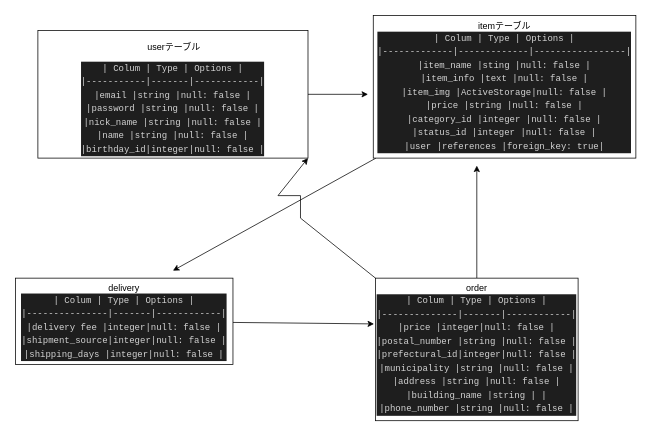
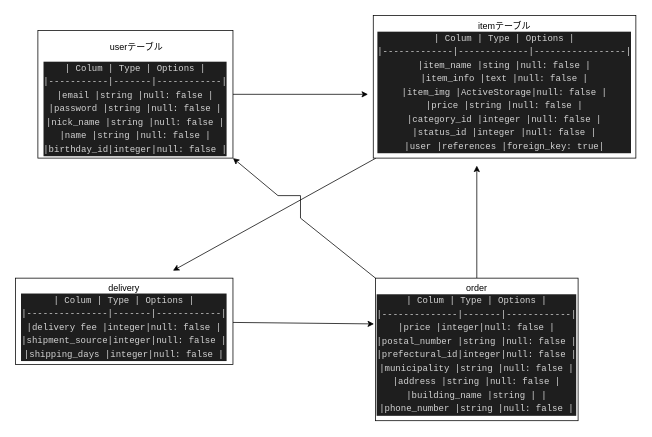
- <mxCell id="3" value="&lt;p&gt;&amp;nbsp;userテーブル&lt;/p&gt;&lt;div style=&quot;color: rgb(212 , 212 , 212) ; background-color: rgb(30 , 30 , 30) ; font-family: &amp;#34;menlo&amp;#34; , &amp;#34;monaco&amp;#34; , &amp;#34;courier new&amp;#34; , monospace ; line-height: 18px&quot;&gt;&lt;div&gt;| Colum     | Type  | Options    |&lt;/div&gt;&lt;div&gt;|-----------|-------|------------|&lt;/div&gt;&lt;div&gt;|email      |string |null: false |&lt;/div&gt;&lt;div&gt;|password   |string |null: false |&lt;/div&gt;&lt;div&gt;|nick_name  |string |null: false |&lt;/div&gt;&lt;div&gt;|name       |string |null: false |&lt;/div&gt;&lt;div&gt;|birthday_id|integer|null: false |&lt;/div&gt;&lt;/div&gt;" style="whiteSpace=wrap;html=1;" vertex="1" parent="1"><mxGeometry x="50" y="40" width="360" height="170" as="geometry" /></mxCell>
+ <mxCell id="3" value="&lt;p&gt;&amp;nbsp;userテーブル&lt;/p&gt;&lt;div style=&quot;color: rgb(212 , 212 , 212) ; background-color: rgb(30 , 30 , 30) ; font-family: &amp;#34;menlo&amp;#34; , &amp;#34;monaco&amp;#34; , &amp;#34;courier new&amp;#34; , monospace ; line-height: 18px&quot;&gt;&lt;div&gt;| Colum     | Type  | Options    |&lt;/div&gt;&lt;div&gt;|-----------|-------|------------|&lt;/div&gt;&lt;div&gt;|email      |string |null: false |&lt;/div&gt;&lt;div&gt;|password   |string |null: false |&lt;/div&gt;&lt;div&gt;|nick_name  |string |null: false |&lt;/div&gt;&lt;div&gt;|name       |string |null: false |&lt;/div&gt;&lt;div&gt;|birthday_id|integer|null: false |&lt;/div&gt;&lt;/div&gt;" style="whiteSpace=wrap;html=1;" vertex="1" parent="1"><mxGeometry x="50" y="40" width="260" height="170" as="geometry" /></mxCell>
